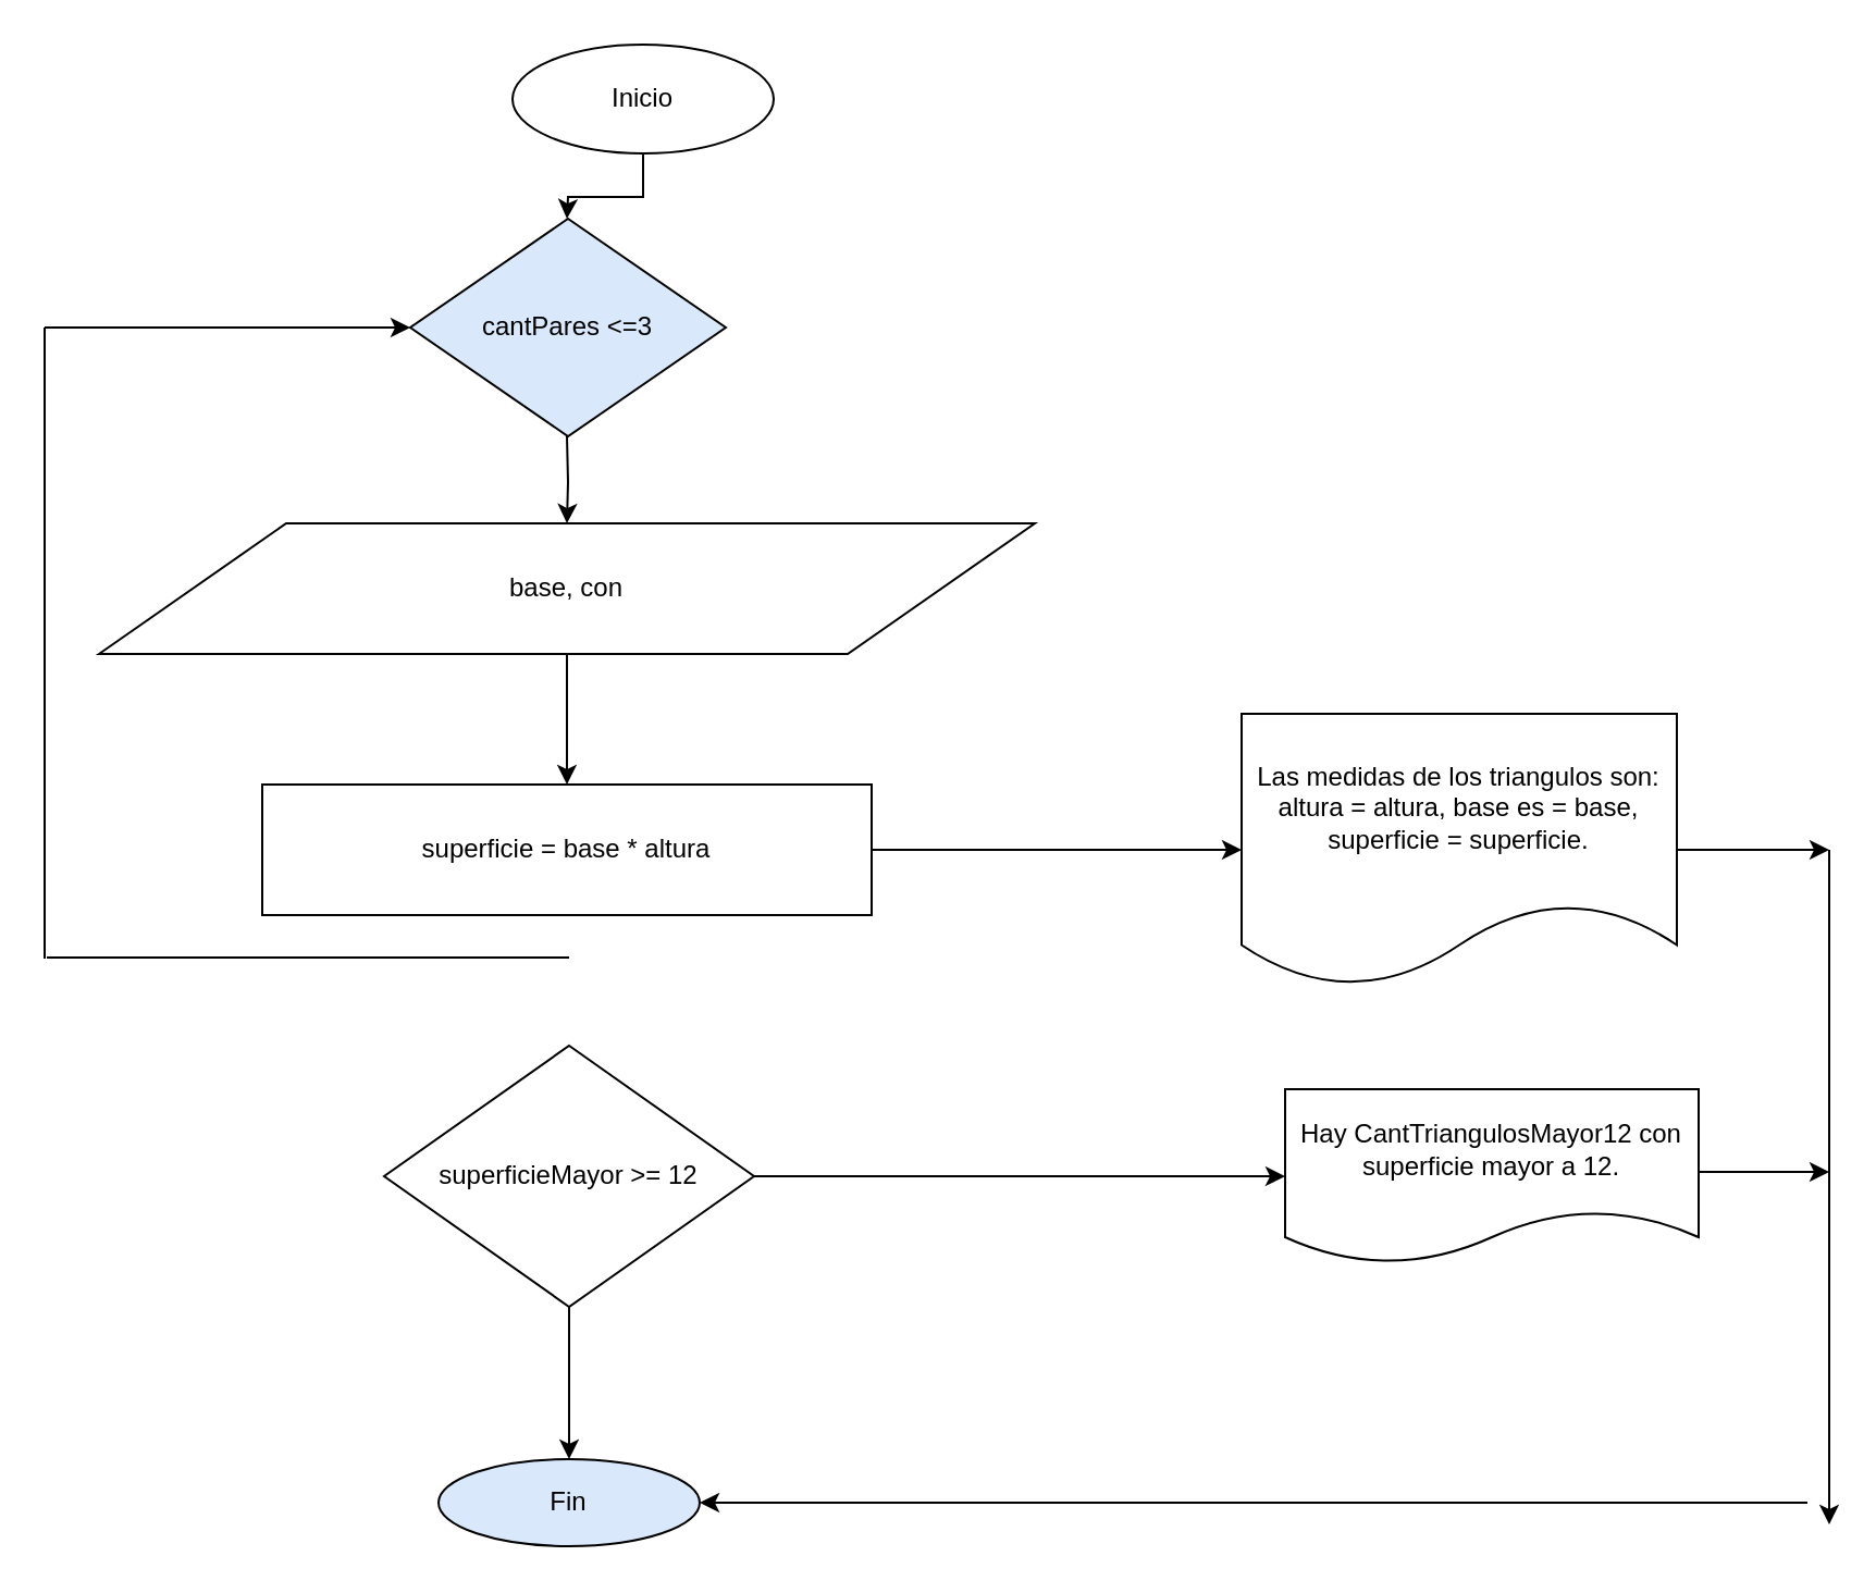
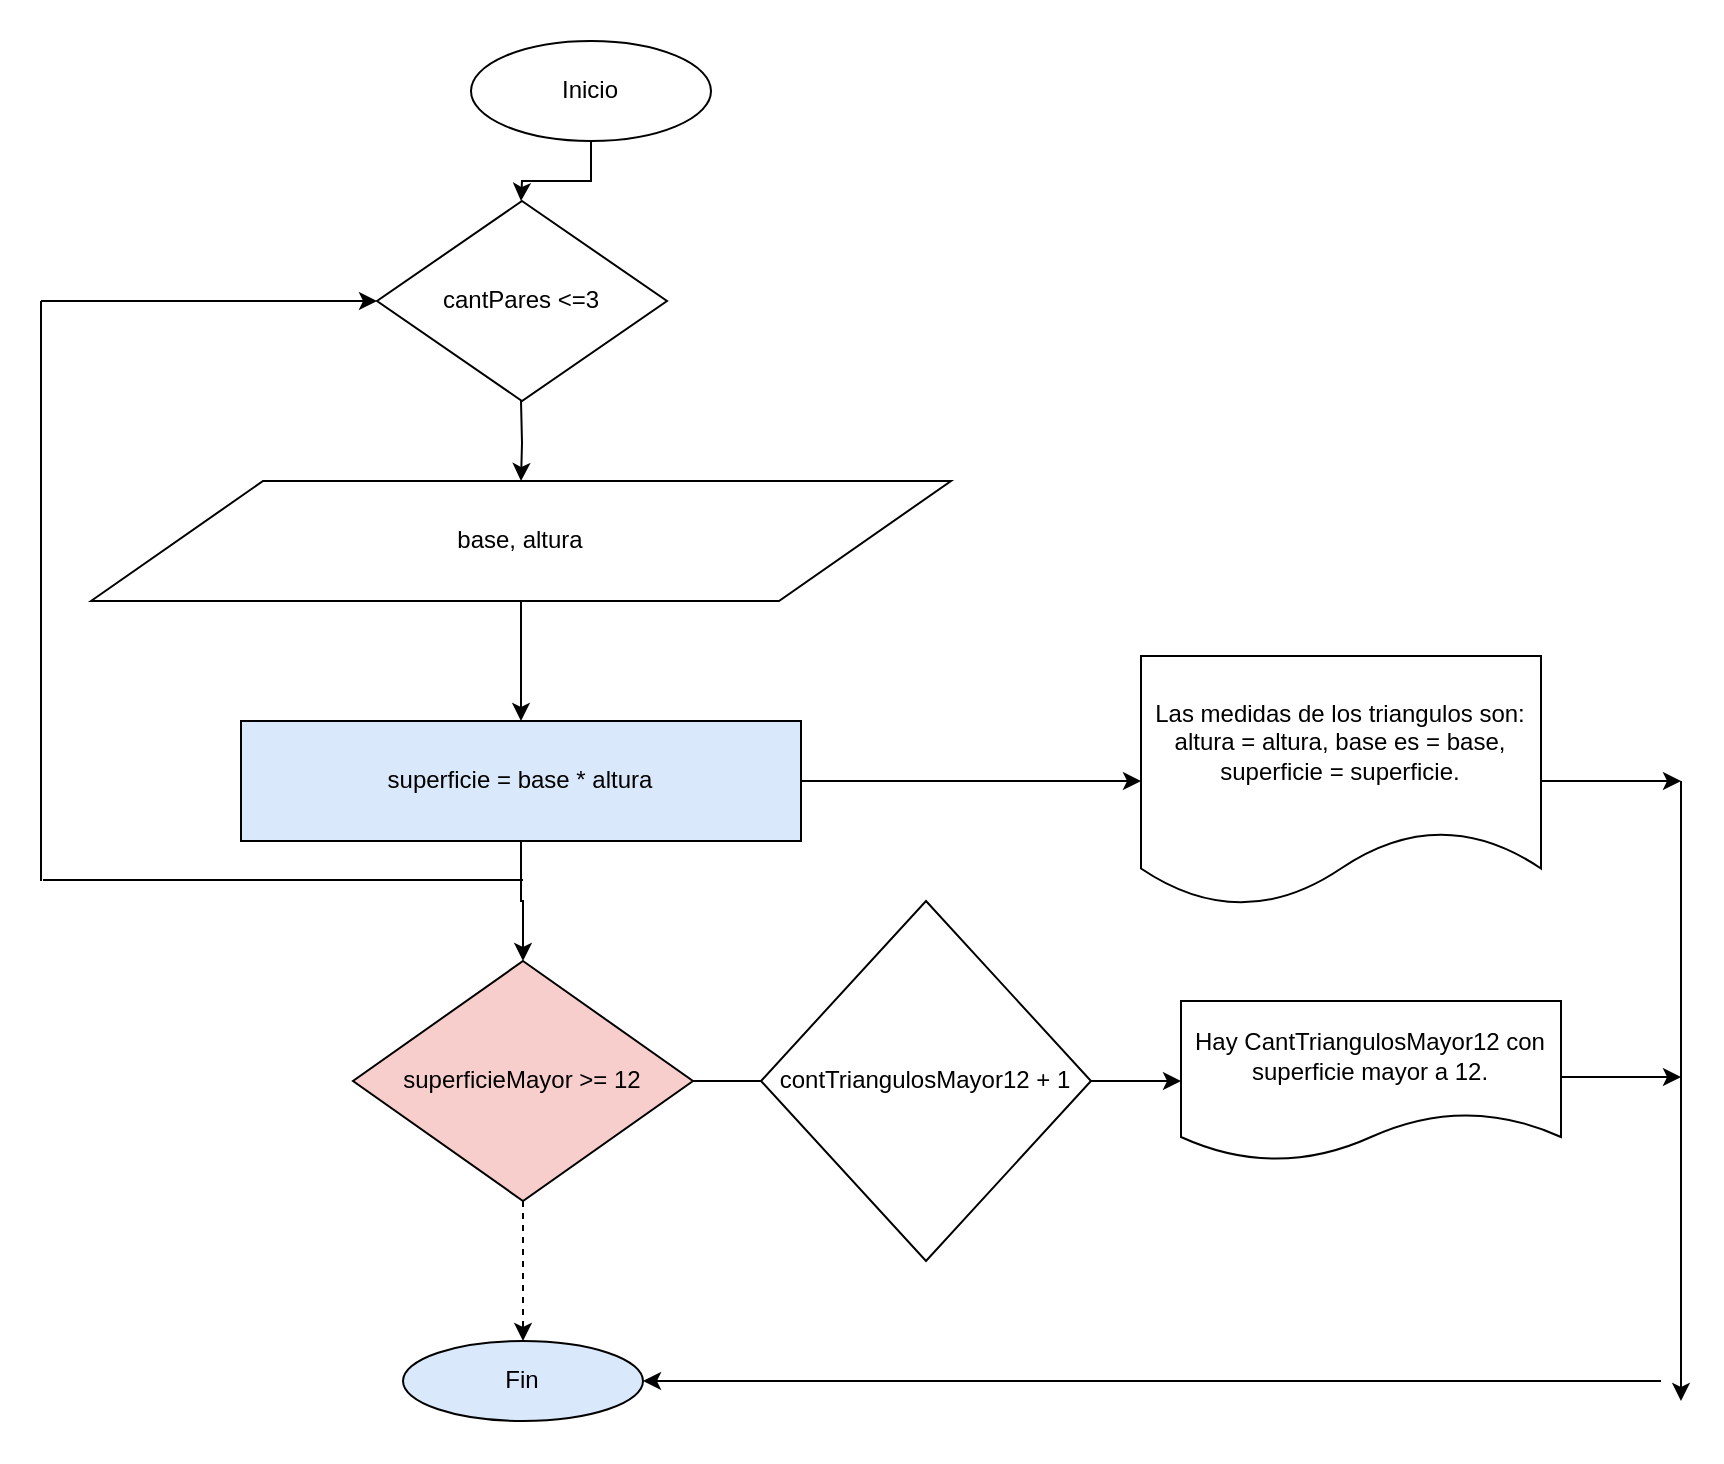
- <mxCell id="12" value="cantPares &amp;lt;=3" style="rhombus;whiteSpace=wrap;html=1;fillColor=#dae8fc;" parent="1" vertex="1"><mxGeometry x="188" y="100" width="145" height="100" as="geometry" /></mxCell>
+ <mxCell id="12" value="cantPares &amp;lt;=3" style="rhombus;whiteSpace=wrap;html=1;" parent="1" vertex="1"><mxGeometry x="188" y="100" width="145" height="100" as="geometry" /></mxCell>
- <mxCell id="5" value="base, con" style="shape=parallelogram;perimeter=parallelogramPerimeter;whiteSpace=wrap;html=1;" parent="1" vertex="1"><mxGeometry x="45" y="240" width="430" height="60" as="geometry" /></mxCell>
+ <mxCell id="5" value="base, altura" style="shape=parallelogram;perimeter=parallelogramPerimeter;whiteSpace=wrap;html=1;" parent="1" vertex="1"><mxGeometry x="45" y="240" width="430" height="60" as="geometry" /></mxCell>
- <mxCell id="8" value="superficie = base * altura" style="rounded=0;whiteSpace=wrap;html=1;" parent="1" vertex="1"><mxGeometry x="120" y="360" width="280" height="60" as="geometry" /></mxCell>
+ <mxCell id="8" value="superficie = base * altura" style="rounded=0;whiteSpace=wrap;html=1;fillColor=#dae8fc;" parent="1" vertex="1"><mxGeometry x="120" y="360" width="280" height="60" as="geometry" /></mxCell>
+ <mxCell id="6" value="" style="edgeStyle=orthogonalEdgeStyle;rounded=0;orthogonalLoop=1;jettySize=auto;html=1;" parent="1" source="8" target="16" edge="1"><mxGeometry relative="1" as="geometry" /></mxCell>
- <mxCell id="16" value="superficieMayor &amp;gt;= 12&lt;br&gt;" style="rhombus;whiteSpace=wrap;html=1;" parent="1" vertex="1"><mxGeometry x="176" y="480" width="170" height="120" as="geometry" /></mxCell>
+ <mxCell id="16" value="superficieMayor &amp;gt;= 12&lt;br&gt;" style="rhombus;whiteSpace=wrap;html=1;fillColor=#f8cecc;" parent="1" vertex="1"><mxGeometry x="176" y="480" width="170" height="120" as="geometry" /></mxCell>
+ <mxCell id="18" value="contTriangulosMayor12 + 1" style="rhombus;whiteSpace=wrap;html=1;" parent="1" vertex="1"><mxGeometry x="380" y="450" width="165" height="180" as="geometry" /></mxCell>
- <mxCell id="15" value="" style="edgeStyle=orthogonalEdgeStyle;rounded=0;orthogonalLoop=1;jettySize=auto;html=1;" parent="1" source="16" target="20" edge="1"><mxGeometry relative="1" as="geometry" /></mxCell>
+ <mxCell id="15" value="" style="edgeStyle=orthogonalEdgeStyle;rounded=0;orthogonalLoop=1;jettySize=auto;html=1;dashed=1;" parent="1" source="16" target="20" edge="1"><mxGeometry relative="1" as="geometry" /></mxCell>
